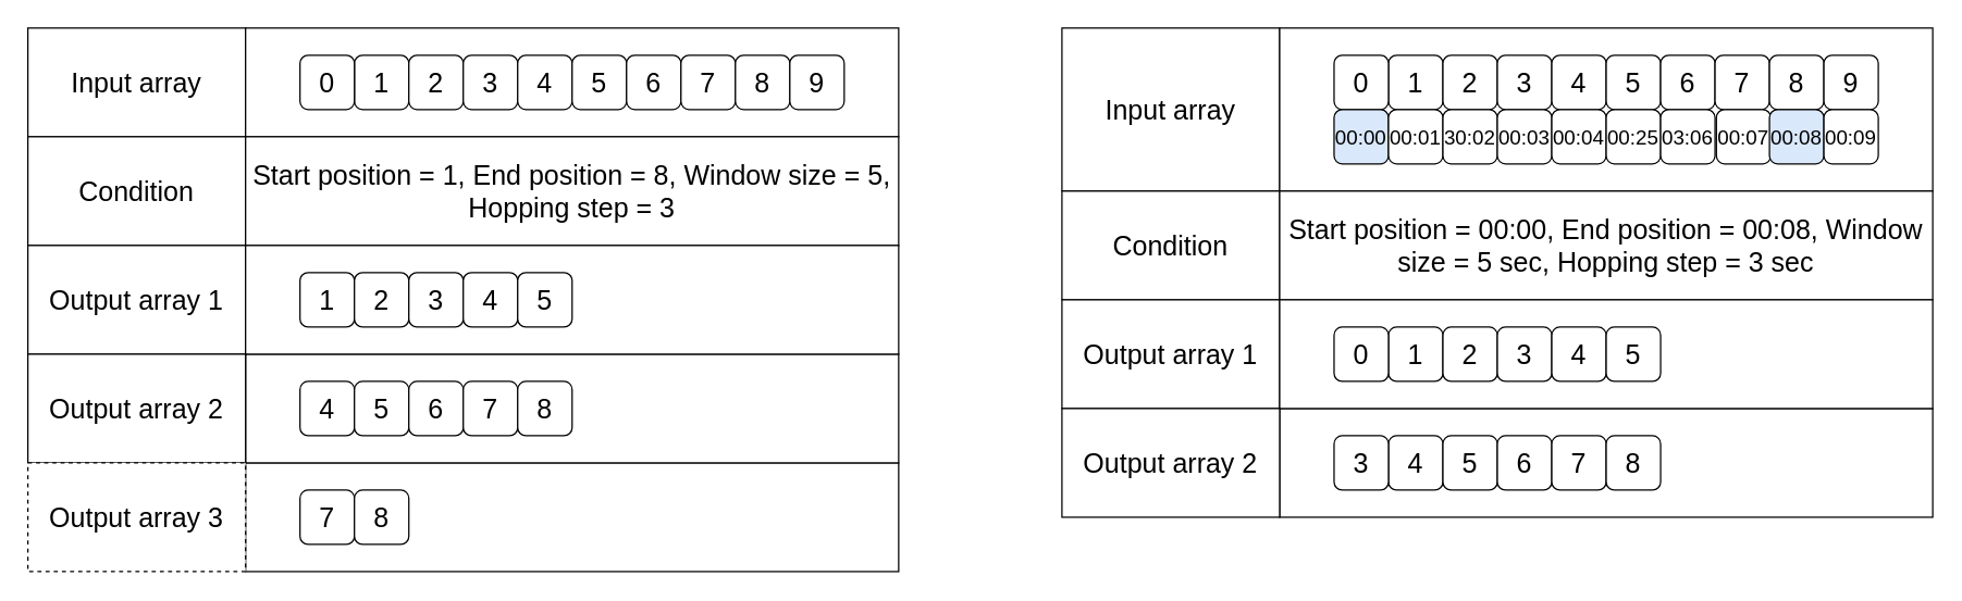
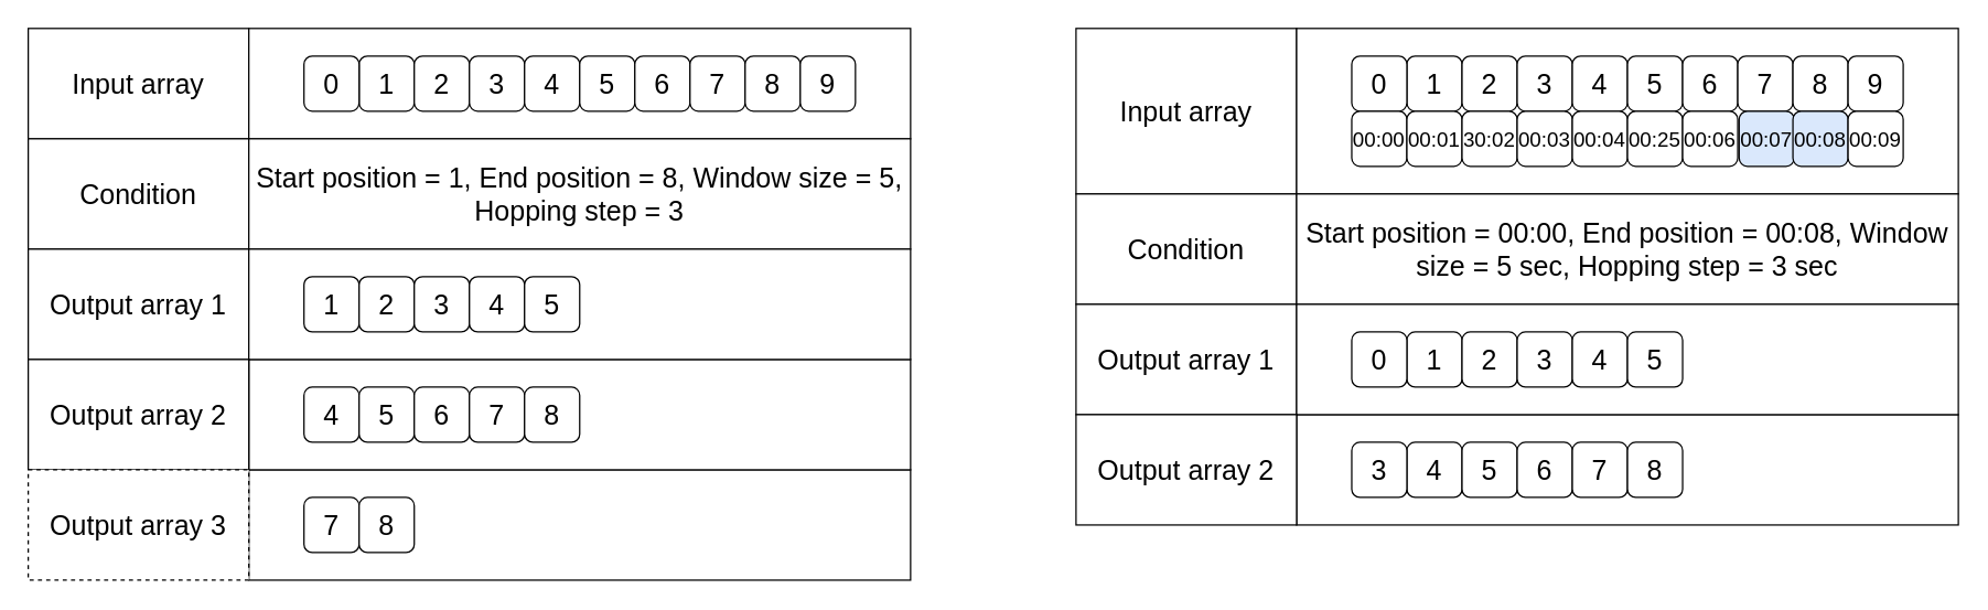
- <mxCell id="62" value="00:00" style="rounded=1;whiteSpace=wrap;html=1;fontSize=15;fillColor=#dae8fc;" vertex="1" parent="1"><mxGeometry x="980" y="80" width="40" height="40" as="geometry" /></mxCell>
+ <mxCell id="62" value="00:00" style="rounded=1;whiteSpace=wrap;html=1;fontSize=15;" vertex="1" parent="1"><mxGeometry x="980" y="80" width="40" height="40" as="geometry" /></mxCell>
- <mxCell id="68" value="03:06" style="rounded=1;whiteSpace=wrap;html=1;fontSize=15;" vertex="1" parent="1"><mxGeometry x="1220" y="80" width="40" height="40" as="geometry" /></mxCell>
+ <mxCell id="68" value="00:06" style="rounded=1;whiteSpace=wrap;html=1;fontSize=15;" vertex="1" parent="1"><mxGeometry x="1220" y="80" width="40" height="40" as="geometry" /></mxCell>
- <mxCell id="69" value="00:07" style="rounded=1;whiteSpace=wrap;html=1;fontSize=15;" vertex="1" parent="1"><mxGeometry x="1261" y="80" width="40" height="40" as="geometry" /></mxCell>
+ <mxCell id="69" value="00:07" style="rounded=1;whiteSpace=wrap;html=1;fontSize=15;fillColor=#dae8fc;" vertex="1" parent="1"><mxGeometry x="1261" y="80" width="40" height="40" as="geometry" /></mxCell>
